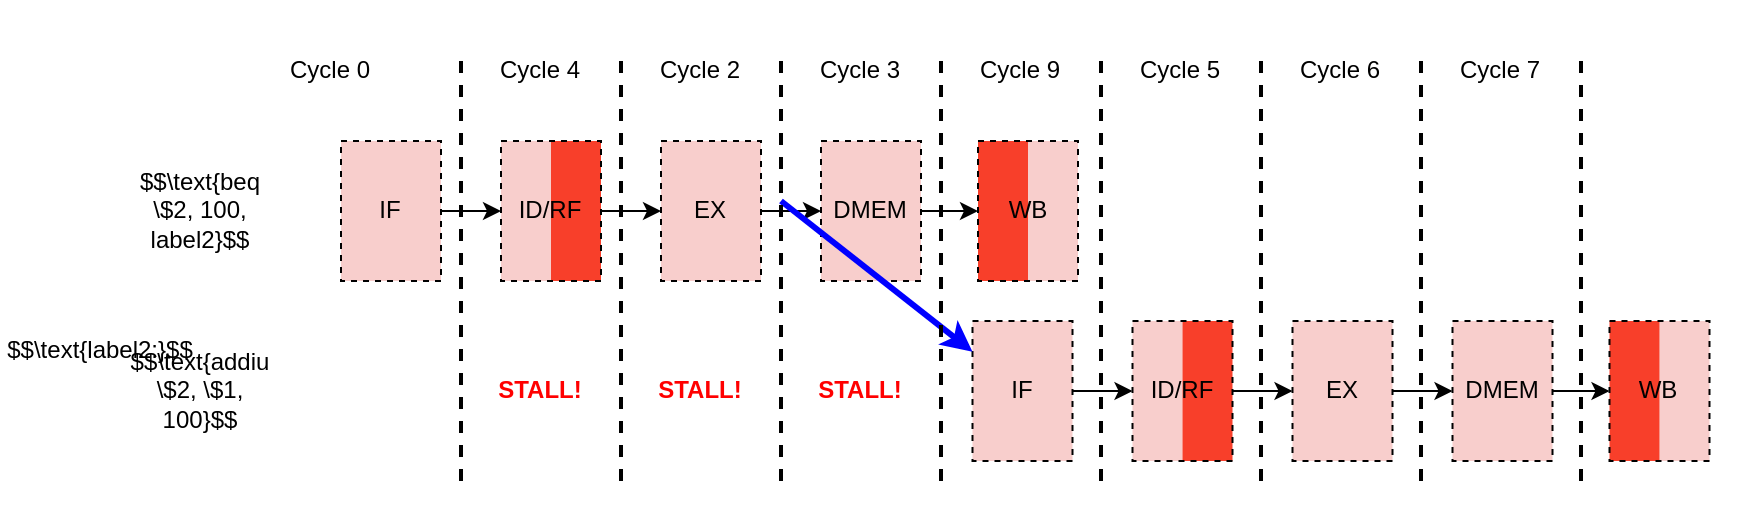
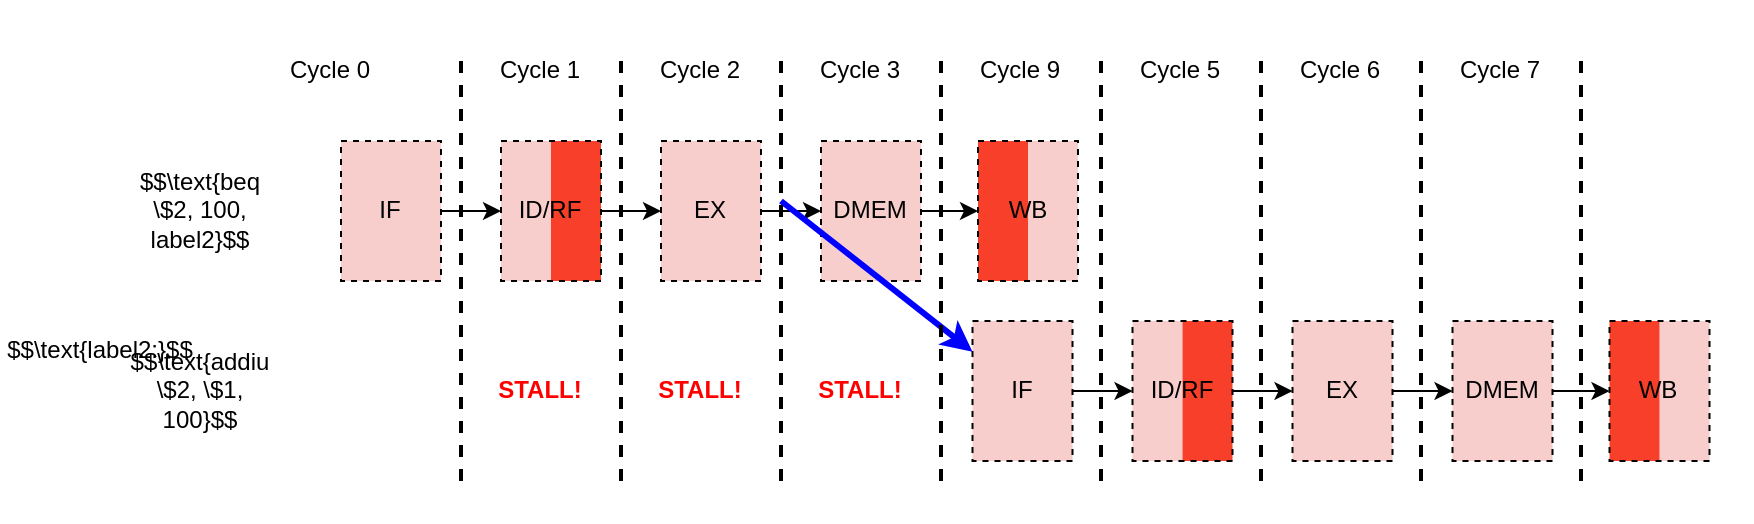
- <mxCell id="17" value="Cycle 4" style="text;html=1;strokeColor=none;fillColor=none;align=center;verticalAlign=middle;whiteSpace=wrap;rounded=0;strokeWidth=4;" vertex="1" parent="1"><mxGeometry x="230" y="20" width="80" height="30" as="geometry" /></mxCell>
+ <mxCell id="17" value="Cycle 1" style="text;html=1;strokeColor=none;fillColor=none;align=center;verticalAlign=middle;whiteSpace=wrap;rounded=0;strokeWidth=4;" vertex="1" parent="1"><mxGeometry x="230" y="20" width="80" height="30" as="geometry" /></mxCell>
